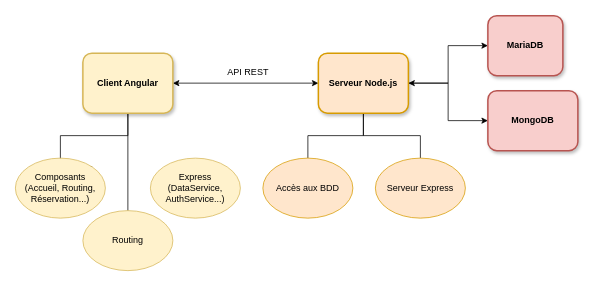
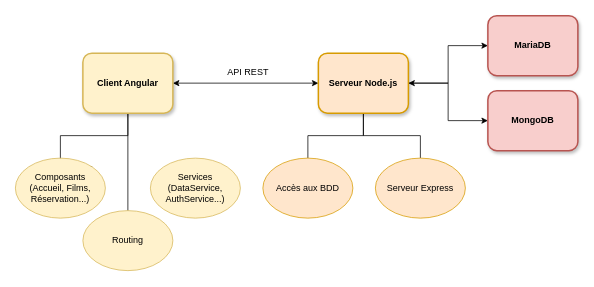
- <mxCell id="11" value="&lt;div&gt;MariaDB&lt;/div&gt;" style="rounded=1;whiteSpace=wrap;html=1;fillColor=#f8cecc;strokeColor=#b85450;shadow=1;fontStyle=1;strokeWidth=2;" vertex="1" parent="1"><mxGeometry x="650" y="20" width="100" height="80" as="geometry" /></mxCell>
+ <mxCell id="11" value="&lt;div&gt;MariaDB&lt;/div&gt;" style="rounded=1;whiteSpace=wrap;html=1;fillColor=#f8cecc;strokeColor=#b85450;shadow=1;fontStyle=1;strokeWidth=2;" vertex="1" parent="1"><mxGeometry x="650" y="20" width="120" height="80" as="geometry" /></mxCell>
- <mxCell id="13" value="Composants&lt;div&gt;(Accueil, Routing, Réservation...)&lt;/div&gt;" style="ellipse;whiteSpace=wrap;html=1;fillColor=#fff2cc;strokeColor=#d6b656;" vertex="1" parent="1"><mxGeometry x="20" y="210" width="120" height="80" as="geometry" /></mxCell>
+ <mxCell id="13" value="Composants&lt;div&gt;(Accueil, Films, Réservation...)&lt;/div&gt;" style="ellipse;whiteSpace=wrap;html=1;fillColor=#fff2cc;strokeColor=#d6b656;" vertex="1" parent="1"><mxGeometry x="20" y="210" width="120" height="80" as="geometry" /></mxCell>
- <mxCell id="14" value="Express&lt;div&gt;(DataService, AuthService...)&lt;/div&gt;" style="ellipse;whiteSpace=wrap;html=1;fillColor=#fff2cc;strokeColor=#d6b656;" vertex="1" parent="1"><mxGeometry x="200" y="210" width="120" height="80" as="geometry" /></mxCell>
+ <mxCell id="14" value="Services&lt;div&gt;(DataService, AuthService...)&lt;/div&gt;" style="ellipse;whiteSpace=wrap;html=1;fillColor=#fff2cc;strokeColor=#d6b656;" vertex="1" parent="1"><mxGeometry x="200" y="210" width="120" height="80" as="geometry" /></mxCell>
